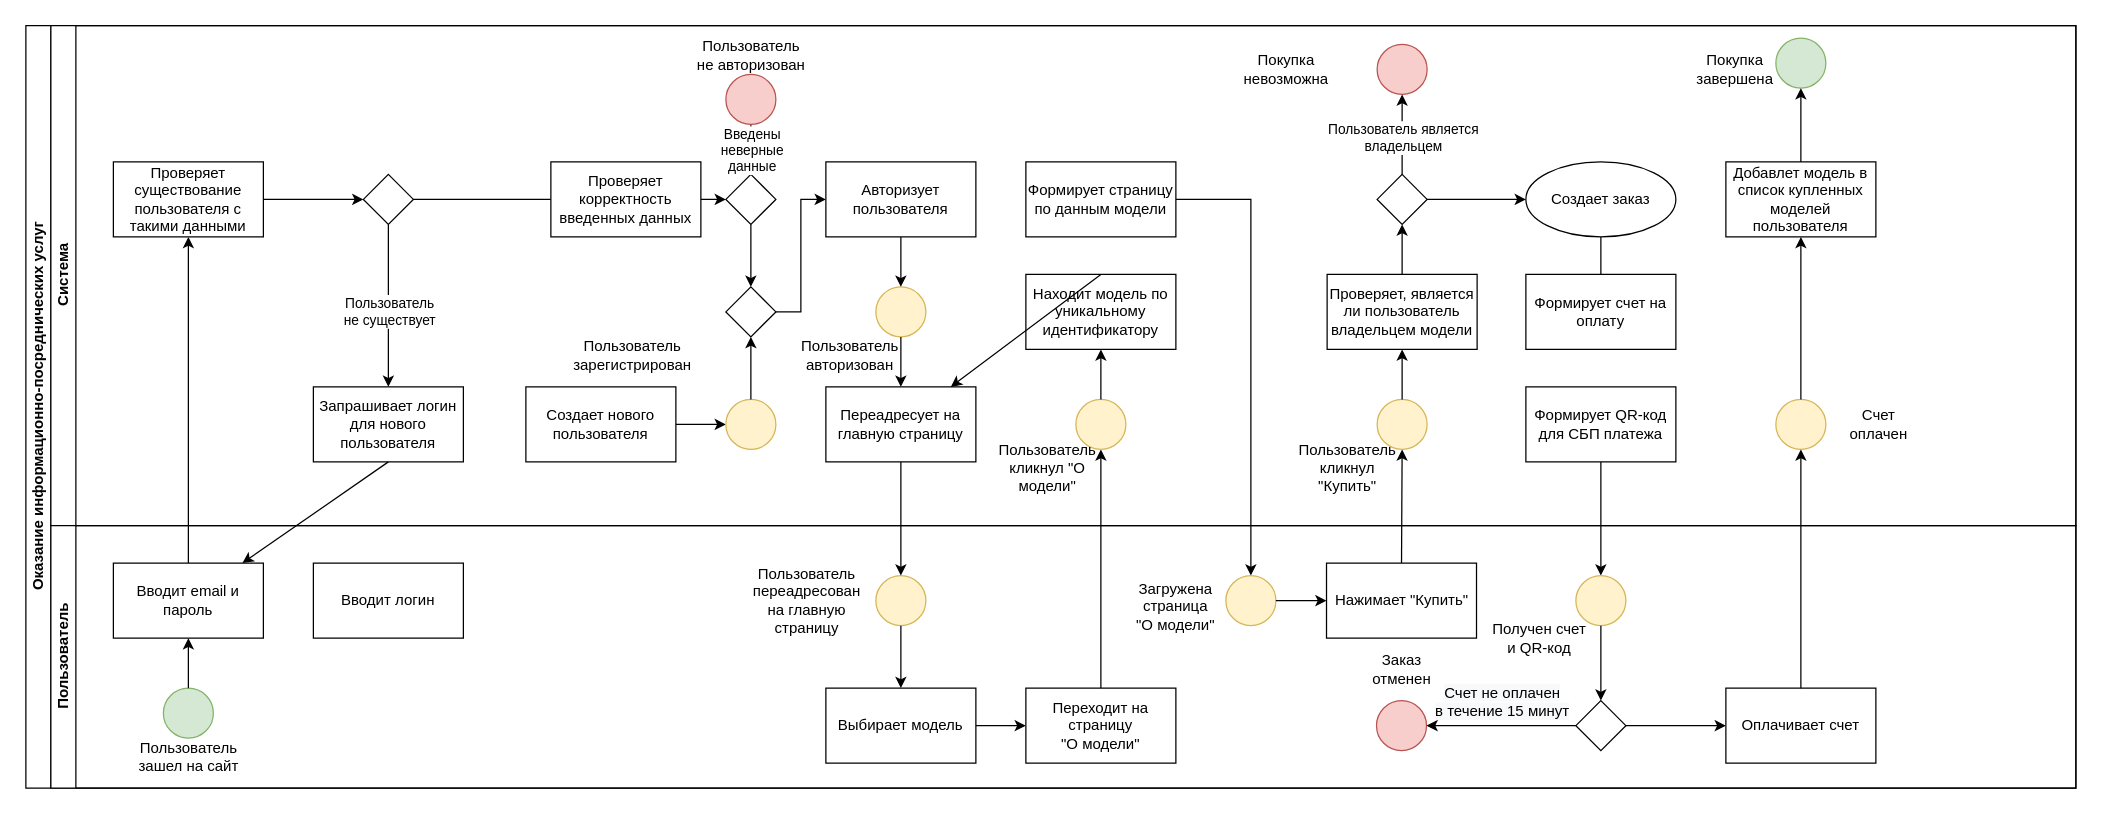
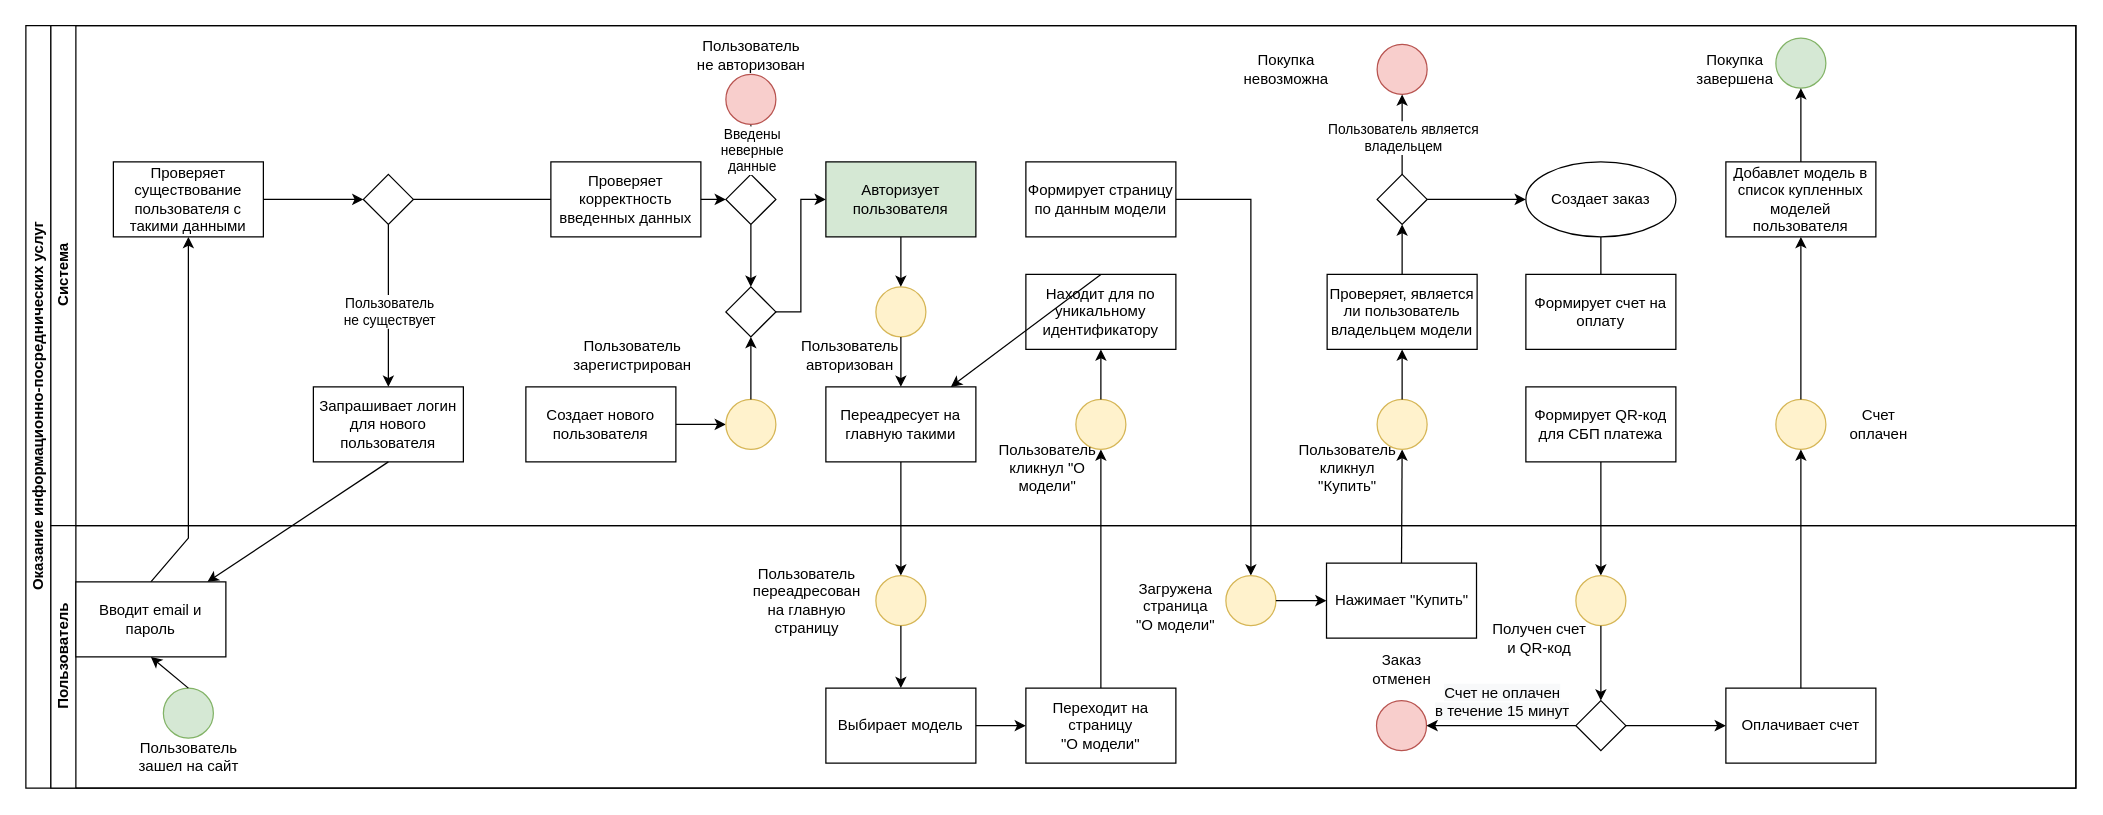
- <mxCell id="31" value="Авторизует&lt;br&gt;пользователя" style="rounded=0;whiteSpace=wrap;html=1;" vertex="1" parent="8"><mxGeometry x="620" y="109" width="120" height="60" as="geometry" /></mxCell>
+ <mxCell id="31" value="Авторизует&lt;br&gt;пользователя" style="rounded=0;whiteSpace=wrap;html=1;fillColor=#d5e8d4;" vertex="1" parent="8"><mxGeometry x="620" y="109" width="120" height="60" as="geometry" /></mxCell>
- <mxCell id="34" value="Находит модель по уникальному идентификатору" style="rounded=0;whiteSpace=wrap;html=1;fontFamily=Helvetica;fontSize=12;fontColor=#000000;align=center;" vertex="1" parent="8"><mxGeometry x="780" y="199" width="120" height="60" as="geometry" /></mxCell>
+ <mxCell id="34" value="Находит для по уникальному идентификатору" style="rounded=0;whiteSpace=wrap;html=1;fontFamily=Helvetica;fontSize=12;fontColor=#000000;align=center;" vertex="1" parent="8"><mxGeometry x="780" y="199" width="120" height="60" as="geometry" /></mxCell>
- <mxCell id="12" value="Переадресует на главную страницу" style="rounded=0;whiteSpace=wrap;html=1;fontFamily=Helvetica;fontSize=12;fontColor=#000000;align=center;" parent="8" vertex="1"><mxGeometry x="620" y="289" width="120" height="60" as="geometry" /></mxCell>
+ <mxCell id="12" value="Переадресует на главную такими" style="rounded=0;whiteSpace=wrap;html=1;fontFamily=Helvetica;fontSize=12;fontColor=#000000;align=center;" parent="8" vertex="1"><mxGeometry x="620" y="289" width="120" height="60" as="geometry" /></mxCell>
- <mxCell id="68" value="Вводит email и пароль" style="rounded=0;whiteSpace=wrap;html=1;fontFamily=Helvetica;fontSize=12;fontColor=#000000;align=center;" parent="65" vertex="1"><mxGeometry x="50" y="30" width="120" height="60" as="geometry" /></mxCell>
+ <mxCell id="68" value="Вводит email и пароль" style="rounded=0;whiteSpace=wrap;html=1;fontFamily=Helvetica;fontSize=12;fontColor=#000000;align=center;" parent="65" vertex="1"><mxGeometry x="20" y="45" width="120" height="60" as="geometry" /></mxCell>
- <mxCell id="70" value="Вводит логин" style="rounded=0;whiteSpace=wrap;html=1;" parent="65" vertex="1"><mxGeometry x="210" y="30" width="120" height="60" as="geometry" /></mxCell>
